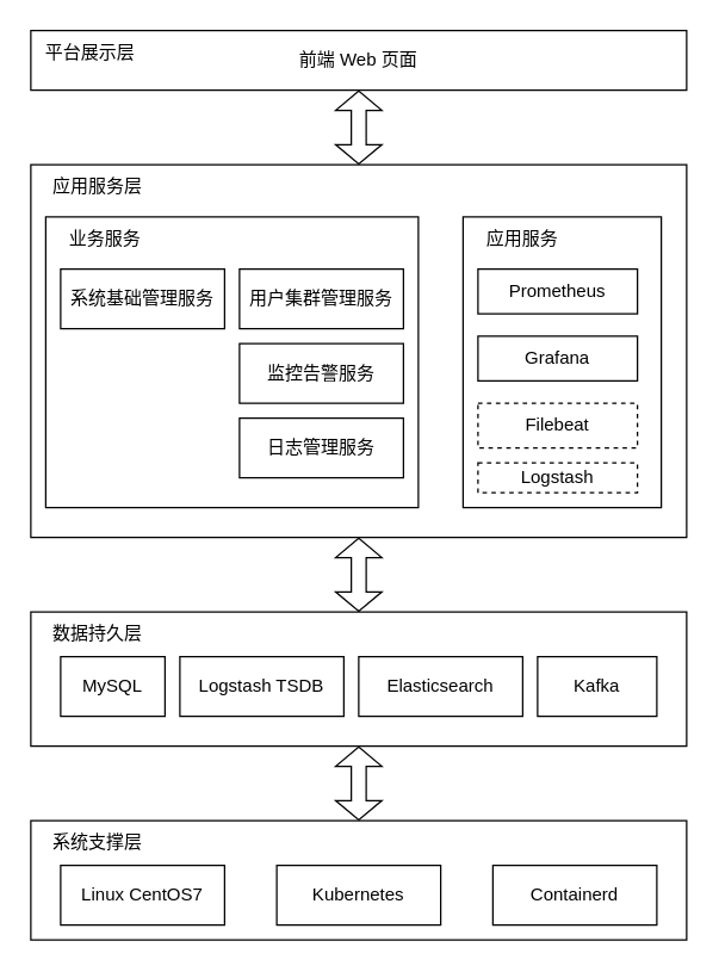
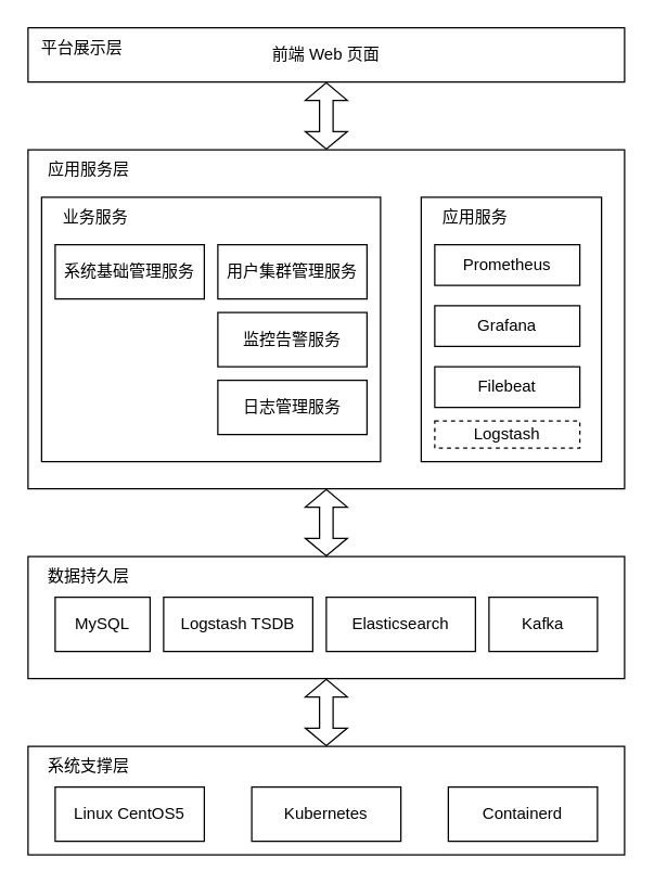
- <mxCell id="25" value="Filebeat" style="rounded=0;whiteSpace=wrap;html=1;dashed=1;" vertex="1" parent="1"><mxGeometry x="320" y="270" width="107" height="30" as="geometry" /></mxCell>
+ <mxCell id="25" value="Filebeat" style="rounded=0;whiteSpace=wrap;html=1;" vertex="1" parent="1"><mxGeometry x="320" y="270" width="107" height="30" as="geometry" /></mxCell>
- <mxCell id="12" value="Linux CentOS7" style="rounded=0;whiteSpace=wrap;html=1;" vertex="1" parent="1"><mxGeometry x="40" y="580" width="110" height="40" as="geometry" /></mxCell>
+ <mxCell id="12" value="Linux CentOS5" style="rounded=0;whiteSpace=wrap;html=1;" vertex="1" parent="1"><mxGeometry x="40" y="580" width="110" height="40" as="geometry" /></mxCell>
